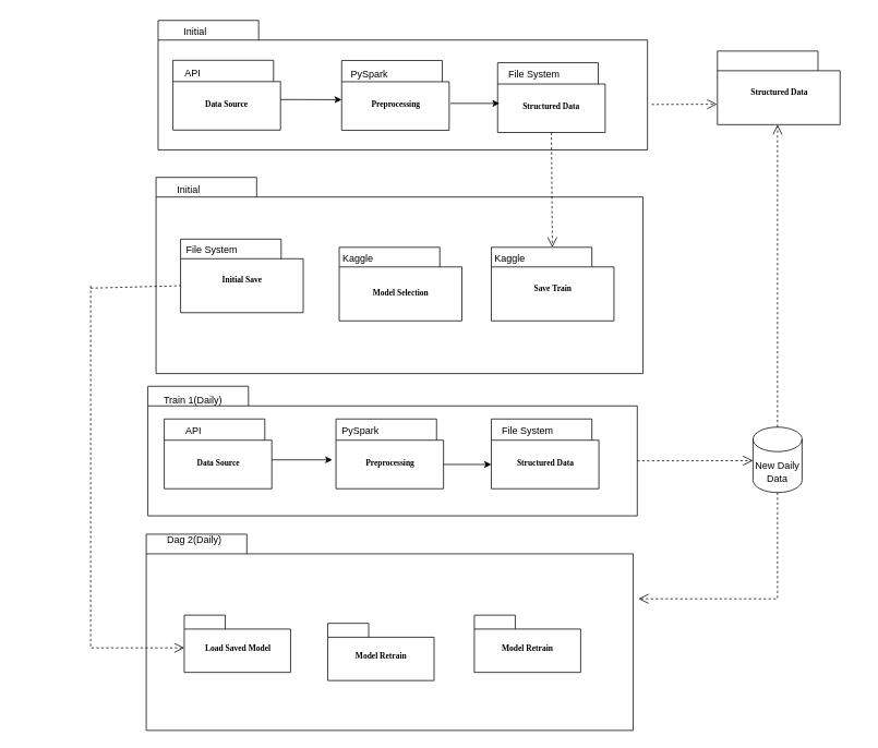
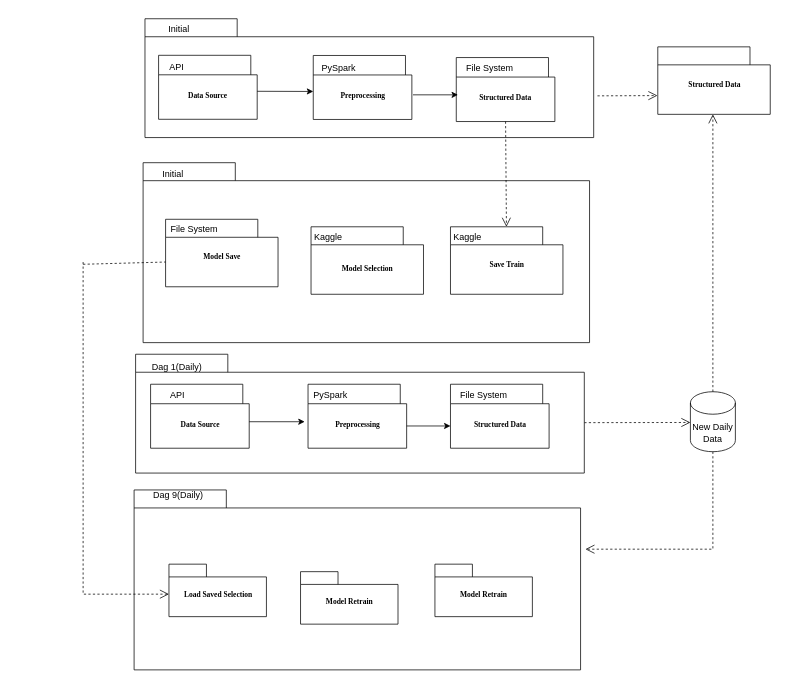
- <mxCell id="30" value="Initial Save" style="shape=folder;fontStyle=1;spacingTop=10;tabWidth=123;tabHeight=24;tabPosition=left;html=1;rounded=0;shadow=0;comic=0;labelBackgroundColor=none;strokeWidth=1;fontFamily=Verdana;fontSize=10;align=center;" vertex="1" parent="29"><mxGeometry x="40" width="150" height="90" as="geometry" /></mxCell>
+ <mxCell id="30" value="Model Save" style="shape=folder;fontStyle=1;spacingTop=10;tabWidth=123;tabHeight=24;tabPosition=left;html=1;rounded=0;shadow=0;comic=0;labelBackgroundColor=none;strokeWidth=1;fontFamily=Verdana;fontSize=10;align=center;" vertex="1" parent="29"><mxGeometry x="40" width="150" height="90" as="geometry" /></mxCell>
- <mxCell id="42" value="Train 1(Daily)&amp;nbsp;" style="text;html=1;strokeColor=none;fillColor=none;align=center;verticalAlign=middle;whiteSpace=wrap;rounded=0;" vertex="1" parent="1"><mxGeometry x="172.879" y="472.002" width="128.25" height="36.577" as="geometry" /></mxCell>
+ <mxCell id="42" value="Dag 1(Daily)&amp;nbsp;" style="text;html=1;strokeColor=none;fillColor=none;align=center;verticalAlign=middle;whiteSpace=wrap;rounded=0;" vertex="1" parent="1"><mxGeometry x="172.879" y="472.002" width="128.25" height="36.577" as="geometry" /></mxCell>
- <mxCell id="33" value="Dag 2(Daily)" style="text;html=1;strokeColor=none;fillColor=none;align=center;verticalAlign=middle;whiteSpace=wrap;rounded=0;" vertex="1" parent="1"><mxGeometry x="192" y="645" width="90" height="30" as="geometry" /></mxCell>
+ <mxCell id="33" value="Dag 9(Daily)" style="text;html=1;strokeColor=none;fillColor=none;align=center;verticalAlign=middle;whiteSpace=wrap;rounded=0;" vertex="1" parent="1"><mxGeometry x="192" y="645" width="90" height="30" as="geometry" /></mxCell>
- <mxCell id="37" value="Load Saved Model" style="shape=folder;fontStyle=1;spacingTop=10;tabWidth=50;tabHeight=17;tabPosition=left;html=1;rounded=0;shadow=0;comic=0;labelBackgroundColor=none;strokeWidth=1;fontFamily=Verdana;fontSize=10;align=center;" vertex="1" parent="36"><mxGeometry width="130" height="70" as="geometry" /></mxCell>
+ <mxCell id="37" value="Load Saved Selection" style="shape=folder;fontStyle=1;spacingTop=10;tabWidth=50;tabHeight=17;tabPosition=left;html=1;rounded=0;shadow=0;comic=0;labelBackgroundColor=none;strokeWidth=1;fontFamily=Verdana;fontSize=10;align=center;" vertex="1" parent="36"><mxGeometry width="130" height="70" as="geometry" /></mxCell>
